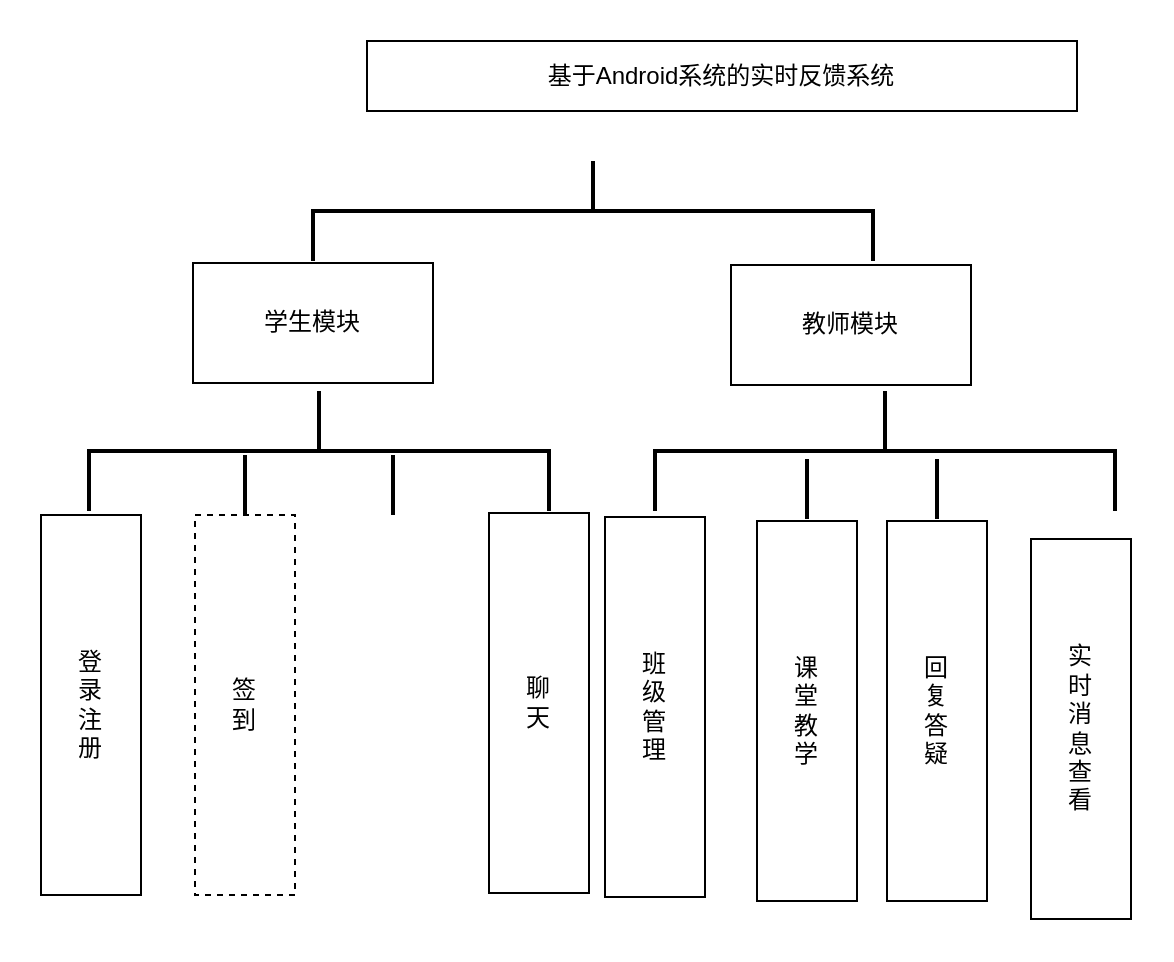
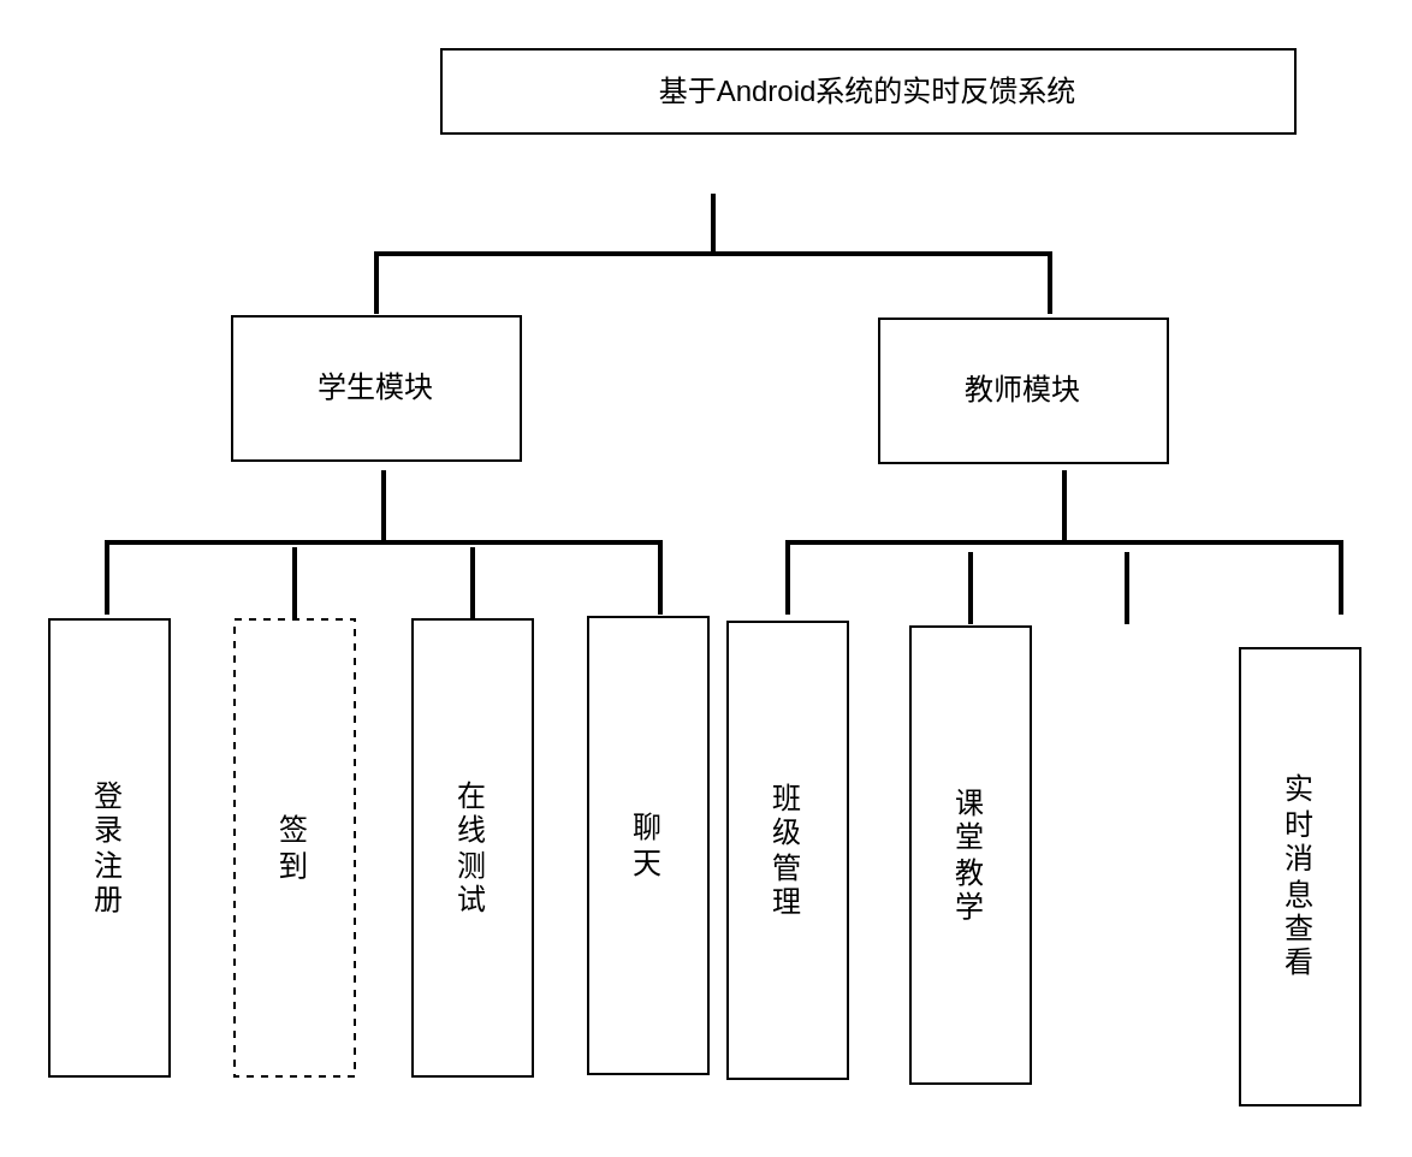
+ <mxCell id="7" value="在&lt;br&gt;线&lt;br&gt;测&lt;br&gt;试" style="rounded=0;whiteSpace=wrap;html=1;" vertex="1" parent="1"><mxGeometry x="171" y="257" width="50" height="190" as="geometry" /></mxCell>
- <mxCell id="11" value="回&lt;br&gt;复&lt;br&gt;答&lt;br&gt;疑&lt;br&gt;" style="rounded=0;whiteSpace=wrap;html=1;" vertex="1" parent="1"><mxGeometry x="443" y="260" width="50" height="190" as="geometry" /></mxCell>
